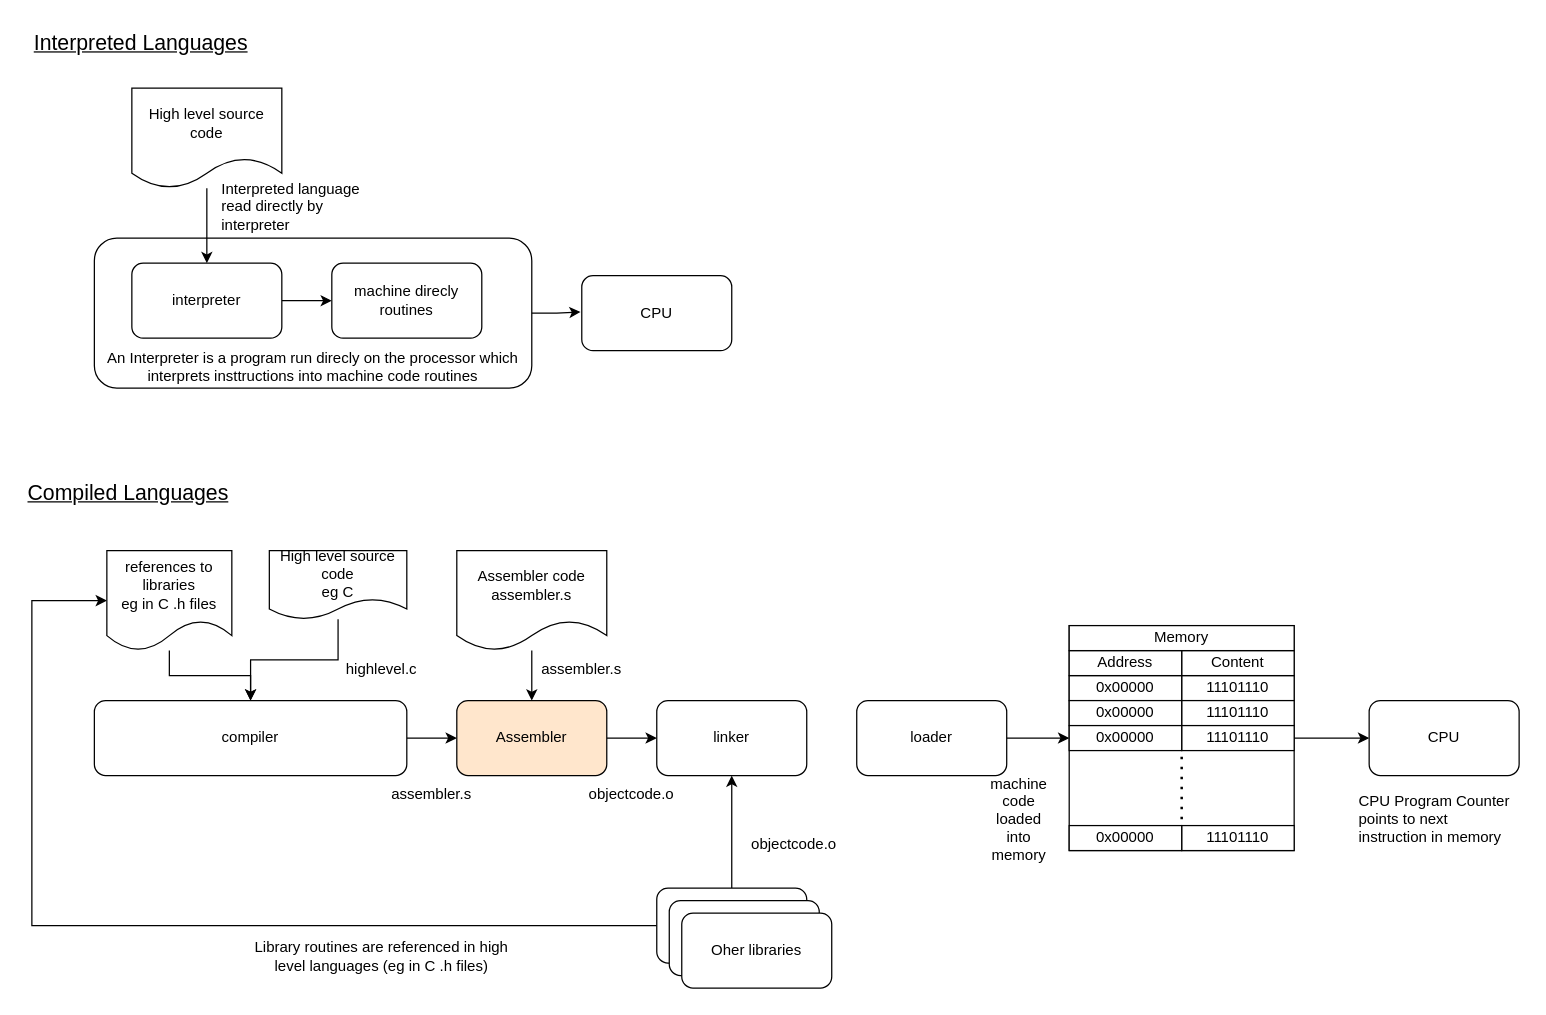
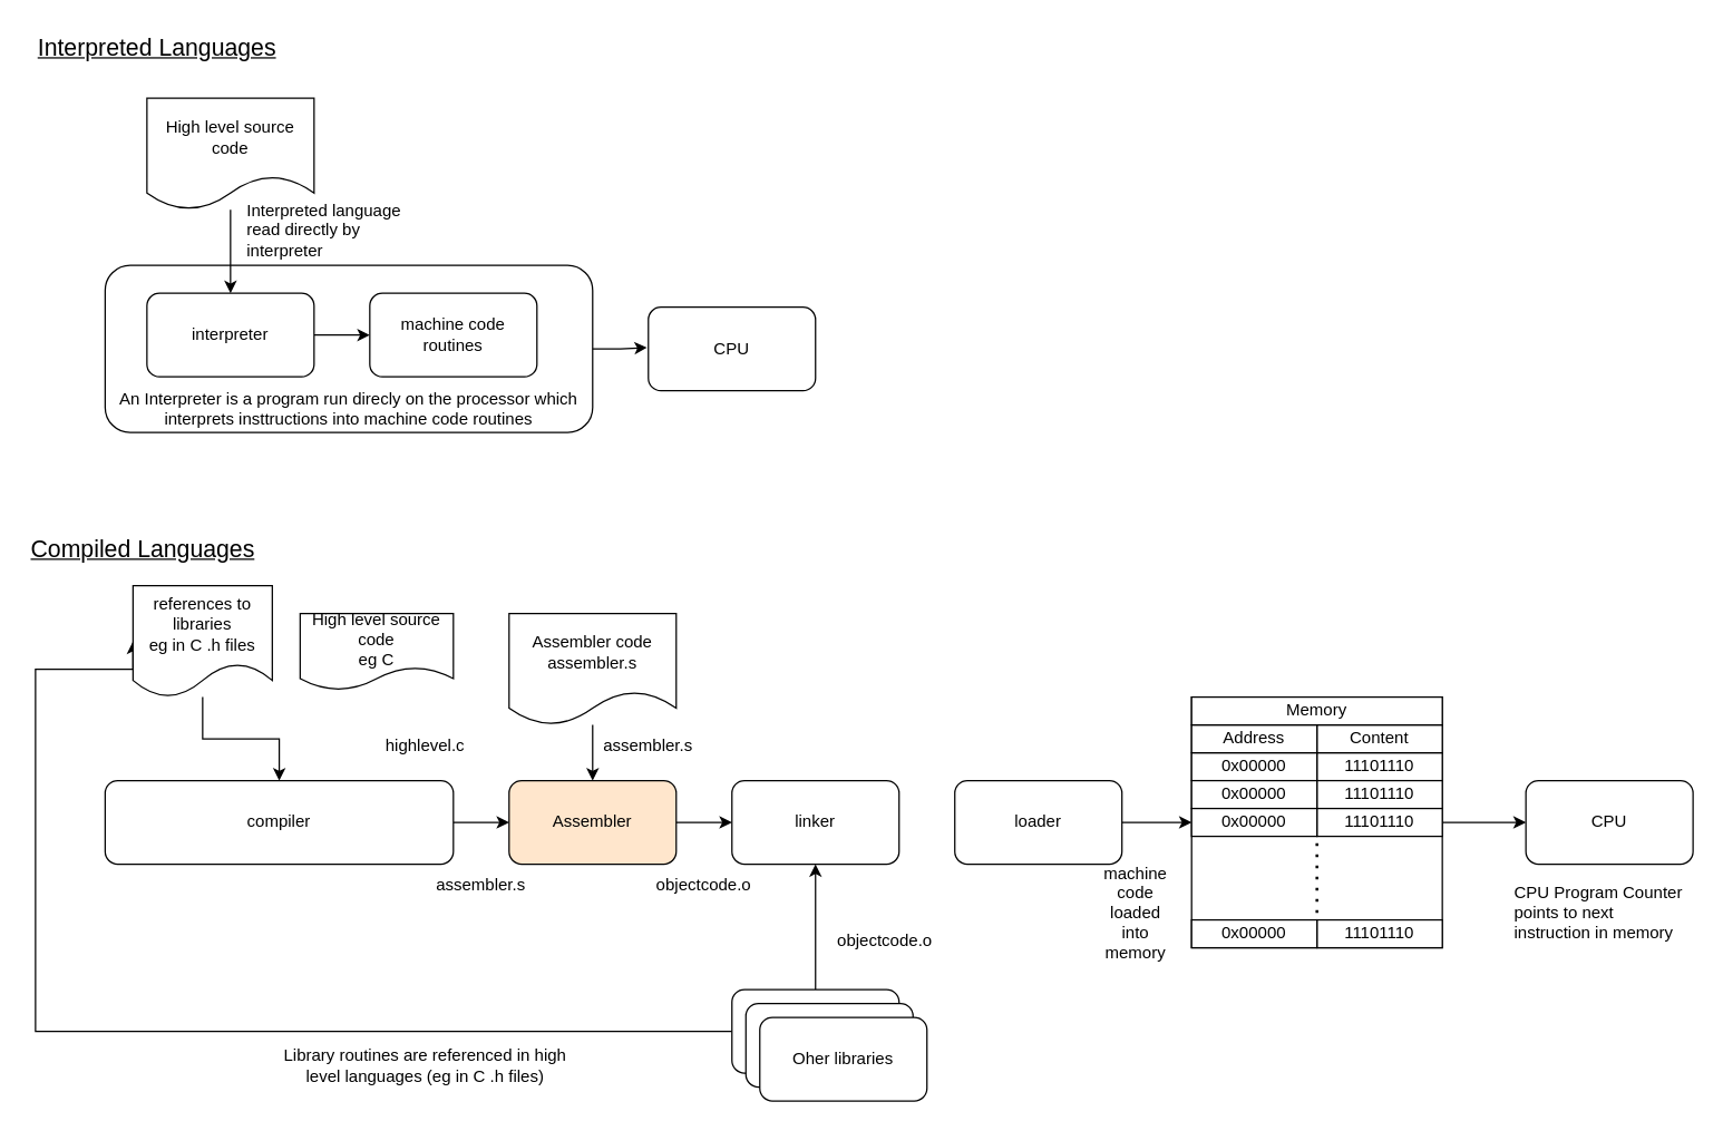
- <mxCell id="6" value="machine direcly routines" style="rounded=1;whiteSpace=wrap;html=1;" parent="1" vertex="1"><mxGeometry x="265" y="210" width="120" height="60" as="geometry" /></mxCell>
+ <mxCell id="6" value="machine code routines" style="rounded=1;whiteSpace=wrap;html=1;" parent="1" vertex="1"><mxGeometry x="265" y="210" width="120" height="60" as="geometry" /></mxCell>
- <mxCell id="50" value="references to libraries&lt;div&gt;eg in C .h files&lt;/div&gt;" style="shape=document;whiteSpace=wrap;html=1;boundedLbl=1;" parent="1" vertex="1"><mxGeometry x="85" y="440" width="100" height="80" as="geometry" /></mxCell>
+ <mxCell id="50" value="references to libraries&lt;div&gt;eg in C .h files&lt;/div&gt;" style="shape=document;whiteSpace=wrap;html=1;boundedLbl=1;" parent="1" vertex="1"><mxGeometry x="95" y="420" width="100" height="80" as="geometry" /></mxCell>
- <mxCell id="7" value="" style="edgeStyle=orthogonalEdgeStyle;rounded=0;orthogonalLoop=1;jettySize=auto;html=1;" parent="1" source="8" target="10" edge="1"><mxGeometry relative="1" as="geometry" /></mxCell>
